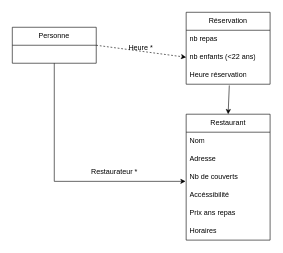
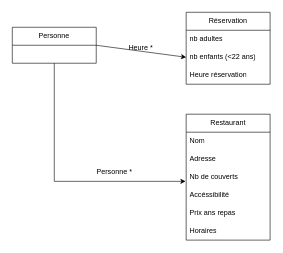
- <mxCell id="10" value="nb repas" style="text;strokeColor=none;fillColor=none;align=left;verticalAlign=middle;spacingLeft=4;spacingRight=4;overflow=hidden;points=[[0,0.5],[1,0.5]];portConstraint=eastwest;rotatable=0;whiteSpace=wrap;html=1;" parent="9" vertex="1"><mxGeometry y="30" width="140" height="30" as="geometry" /></mxCell>
+ <mxCell id="10" value="nb adultes" style="text;strokeColor=none;fillColor=none;align=left;verticalAlign=middle;spacingLeft=4;spacingRight=4;overflow=hidden;points=[[0,0.5],[1,0.5]];portConstraint=eastwest;rotatable=0;whiteSpace=wrap;html=1;" parent="9" vertex="1"><mxGeometry y="30" width="140" height="30" as="geometry" /></mxCell>
- <mxCell id="14" value="" style="endArrow=classic;html=1;rounded=0;entryX=0;entryY=0.5;entryDx=0;entryDy=0;exitX=1;exitY=0.5;exitDx=0;exitDy=0;dashed=1;" parent="1" source="13" target="11" edge="1"><mxGeometry width="50" height="50" relative="1" as="geometry"><mxPoint x="209" y="50" as="sourcePoint" /><mxPoint x="310" y="140" as="targetPoint" /></mxGeometry></mxCell>
+ <mxCell id="14" value="" style="endArrow=classic;html=1;rounded=0;entryX=0;entryY=0.5;entryDx=0;entryDy=0;exitX=1;exitY=0.5;exitDx=0;exitDy=0;" parent="1" source="13" target="11" edge="1"><mxGeometry width="50" height="50" relative="1" as="geometry"><mxPoint x="209" y="50" as="sourcePoint" /><mxPoint x="310" y="140" as="targetPoint" /></mxGeometry></mxCell>
- <mxCell id="18" value="" style="endArrow=classic;html=1;rounded=0;entryX=0.5;entryY=0;entryDx=0;entryDy=0;exitX=0.514;exitY=1.067;exitDx=0;exitDy=0;exitPerimeter=0;" parent="1" source="12" target="2" edge="1"><mxGeometry width="50" height="50" relative="1" as="geometry"><mxPoint x="240" y="260" as="sourcePoint" /><mxPoint x="290" y="210" as="targetPoint" /></mxGeometry></mxCell>
- <mxCell id="17" value="Restaurateur *" style="text;html=1;align=center;verticalAlign=middle;resizable=0;points=[];autosize=1;strokeColor=none;fillColor=none;" parent="1" vertex="1"><mxGeometry x="140" y="271" width="100" height="30" as="geometry" /></mxCell>
+ <mxCell id="17" value="Personne *" style="text;html=1;align=center;verticalAlign=middle;resizable=0;points=[];autosize=1;strokeColor=none;fillColor=none;" parent="1" vertex="1"><mxGeometry x="140" y="271" width="100" height="30" as="geometry" /></mxCell>
